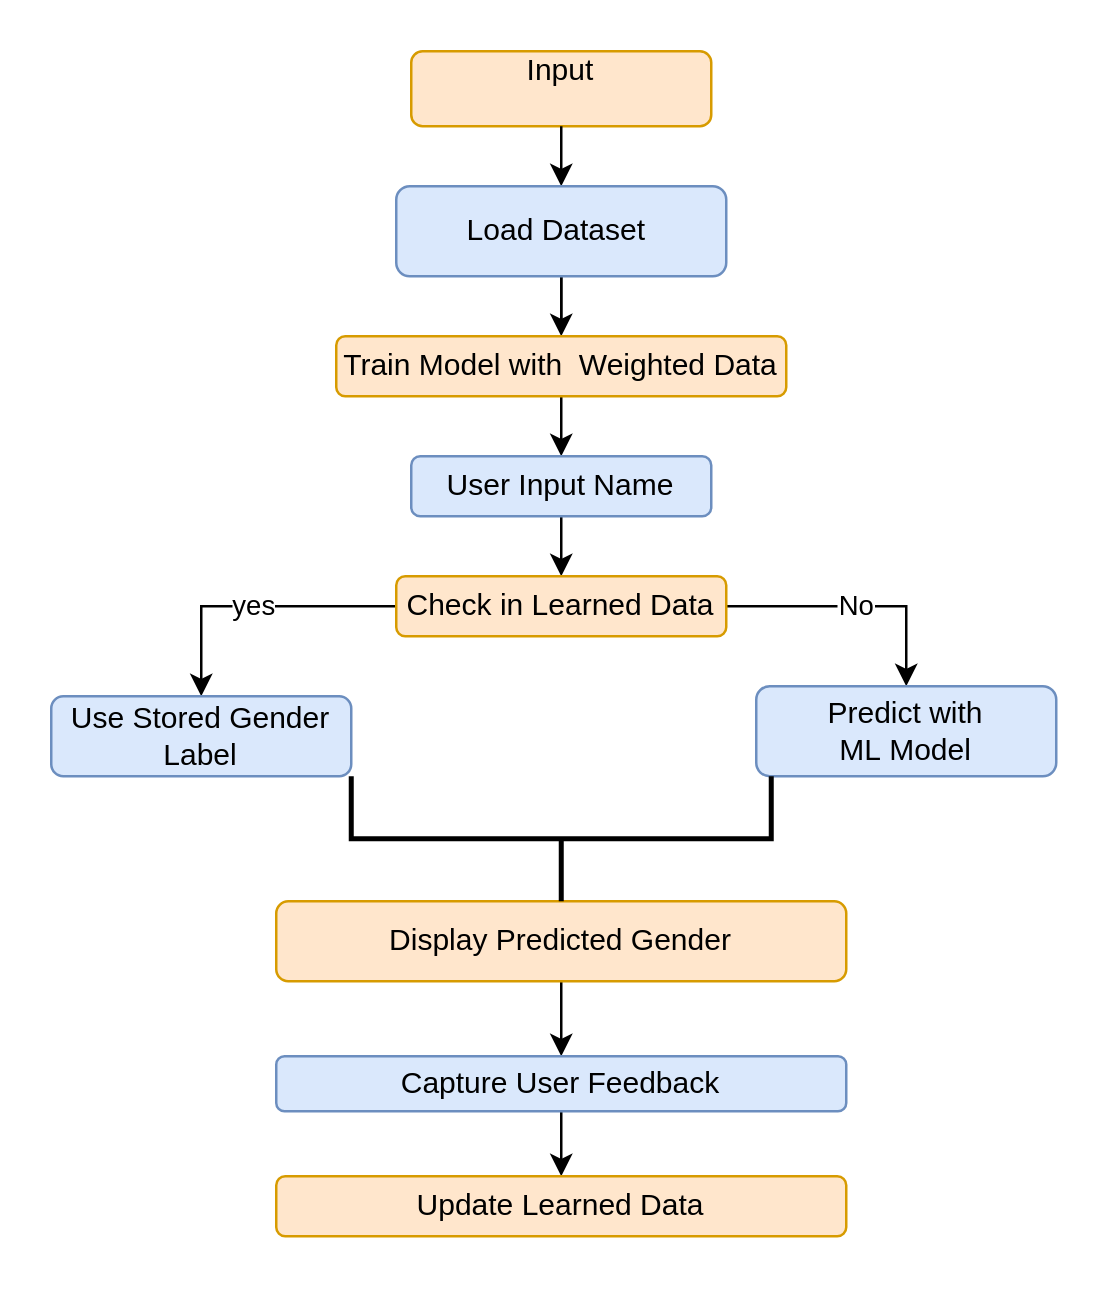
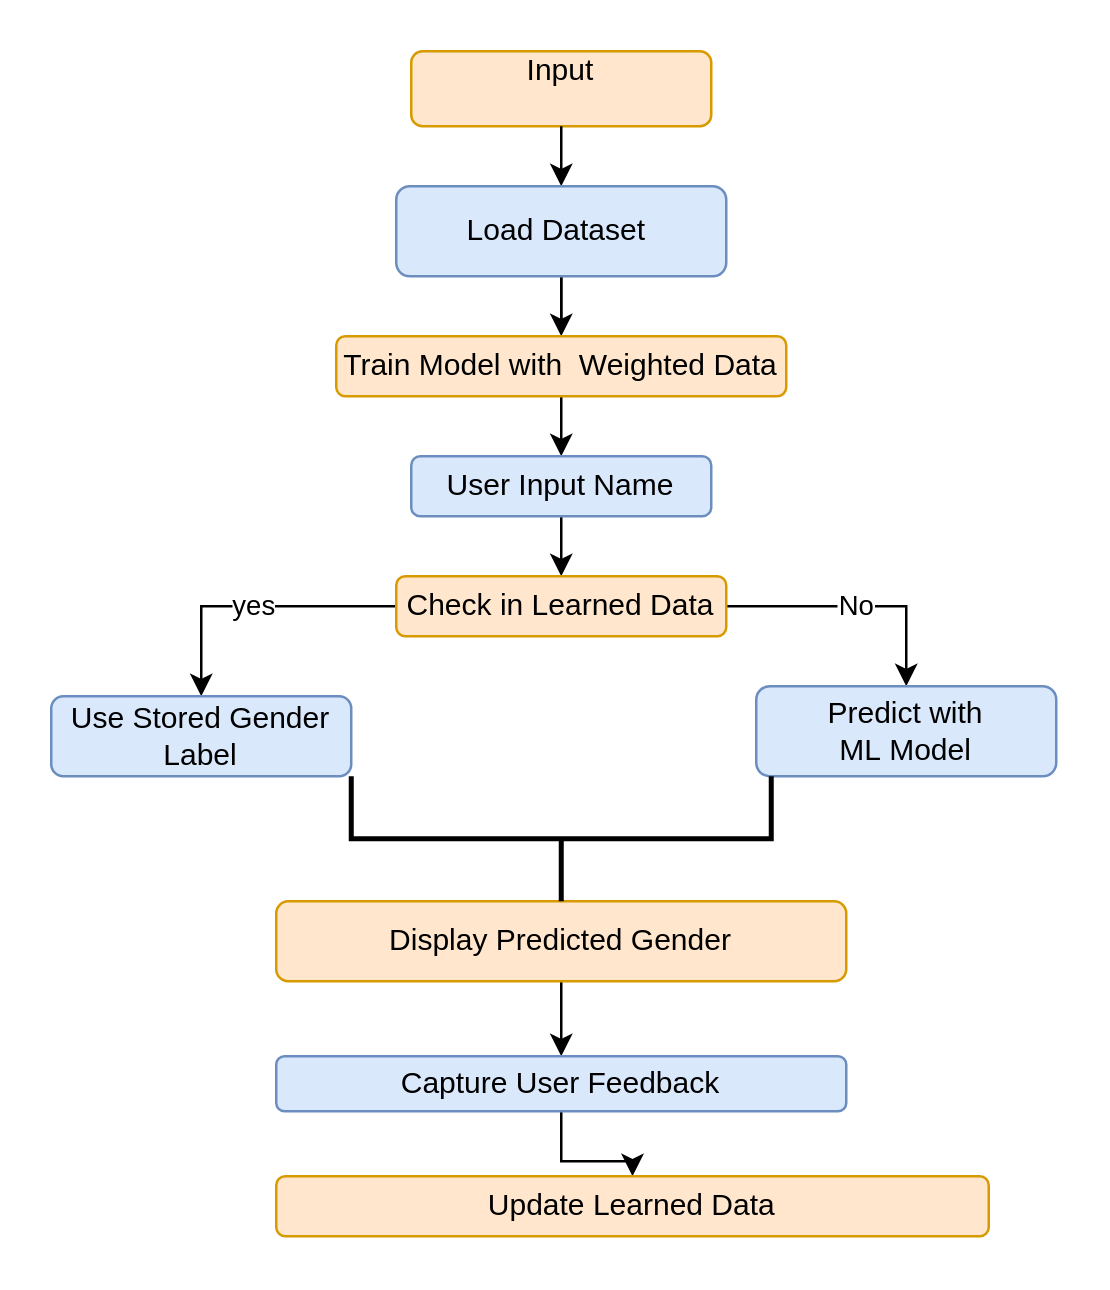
- <mxCell id="19" value="&amp;nbsp;&lt;span class=&quot;hljs-keyword&quot;&gt;Update&lt;/span&gt; Learned Data&amp;nbsp;" style="rounded=1;whiteSpace=wrap;html=1;fillColor=#ffe6cc;strokeColor=#d79b00;" vertex="1" parent="1"><mxGeometry x="110" y="470" width="228" height="24" as="geometry" /></mxCell>
+ <mxCell id="19" value="&amp;nbsp;&lt;span class=&quot;hljs-keyword&quot;&gt;Update&lt;/span&gt; Learned Data&amp;nbsp;" style="rounded=1;whiteSpace=wrap;html=1;fillColor=#ffe6cc;strokeColor=#d79b00;" vertex="1" parent="1"><mxGeometry x="110" y="470" width="285" height="24" as="geometry" /></mxCell>
